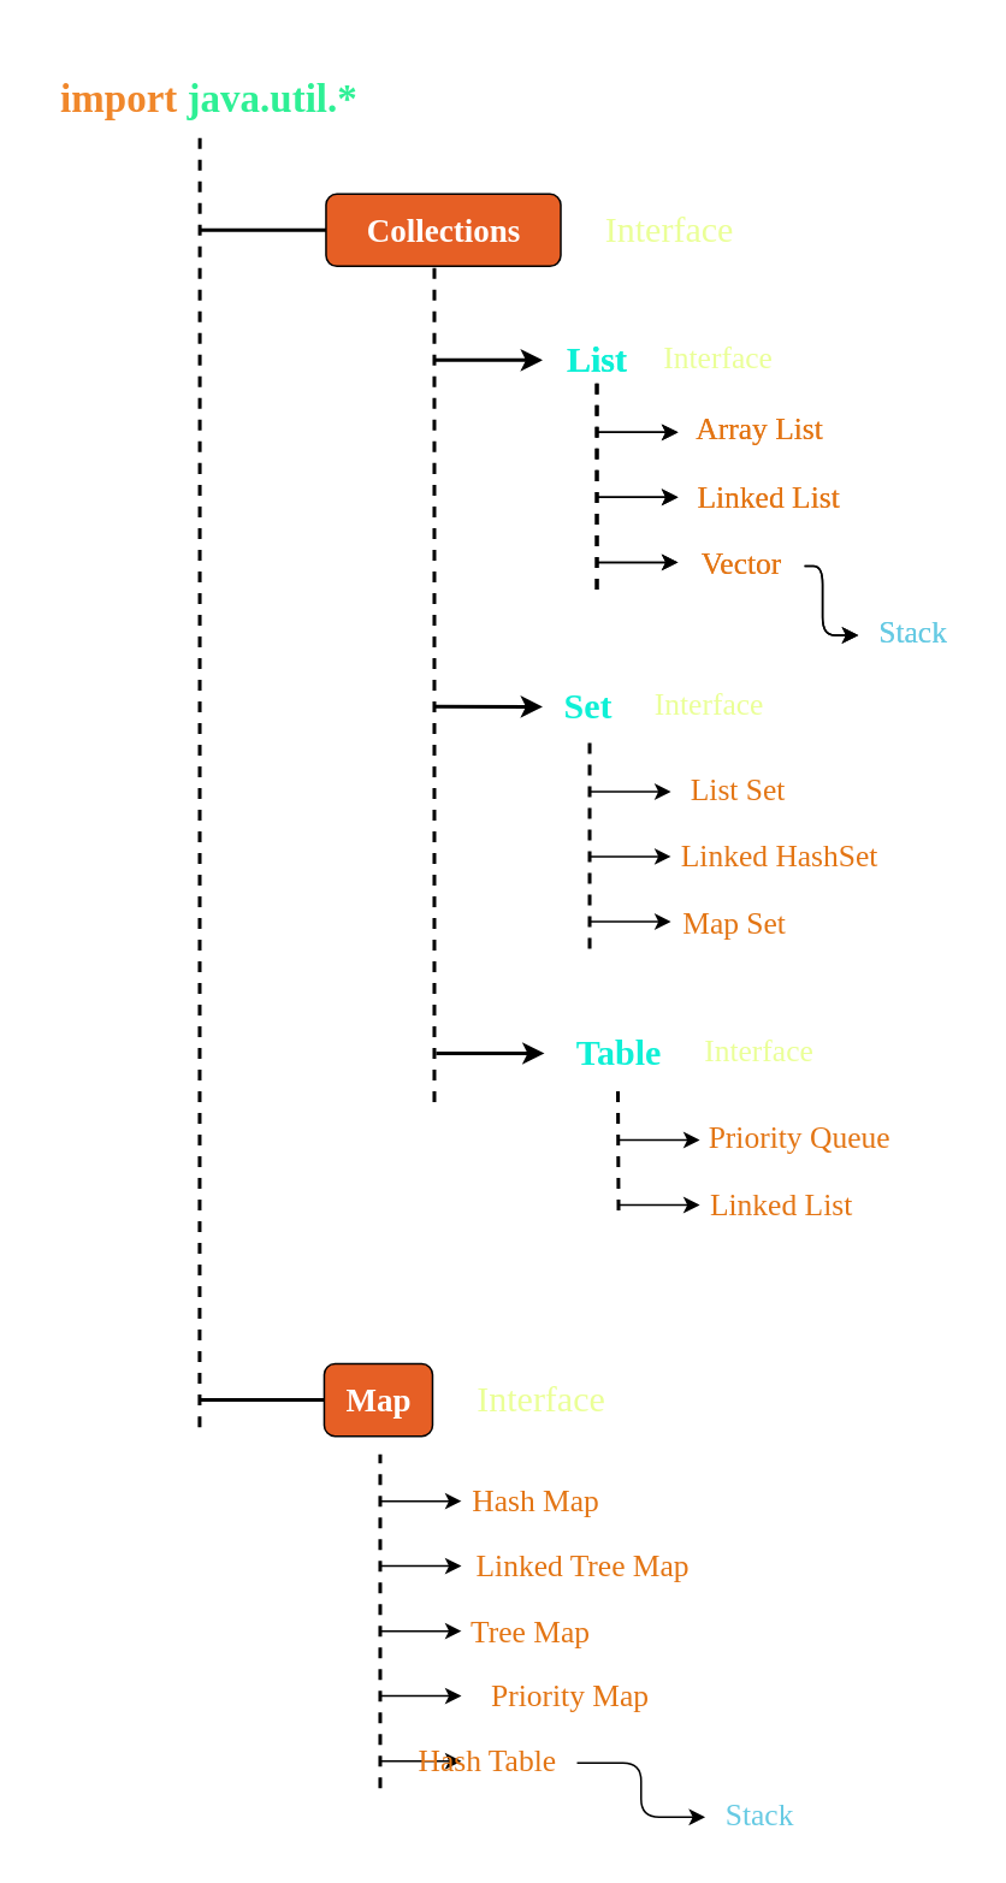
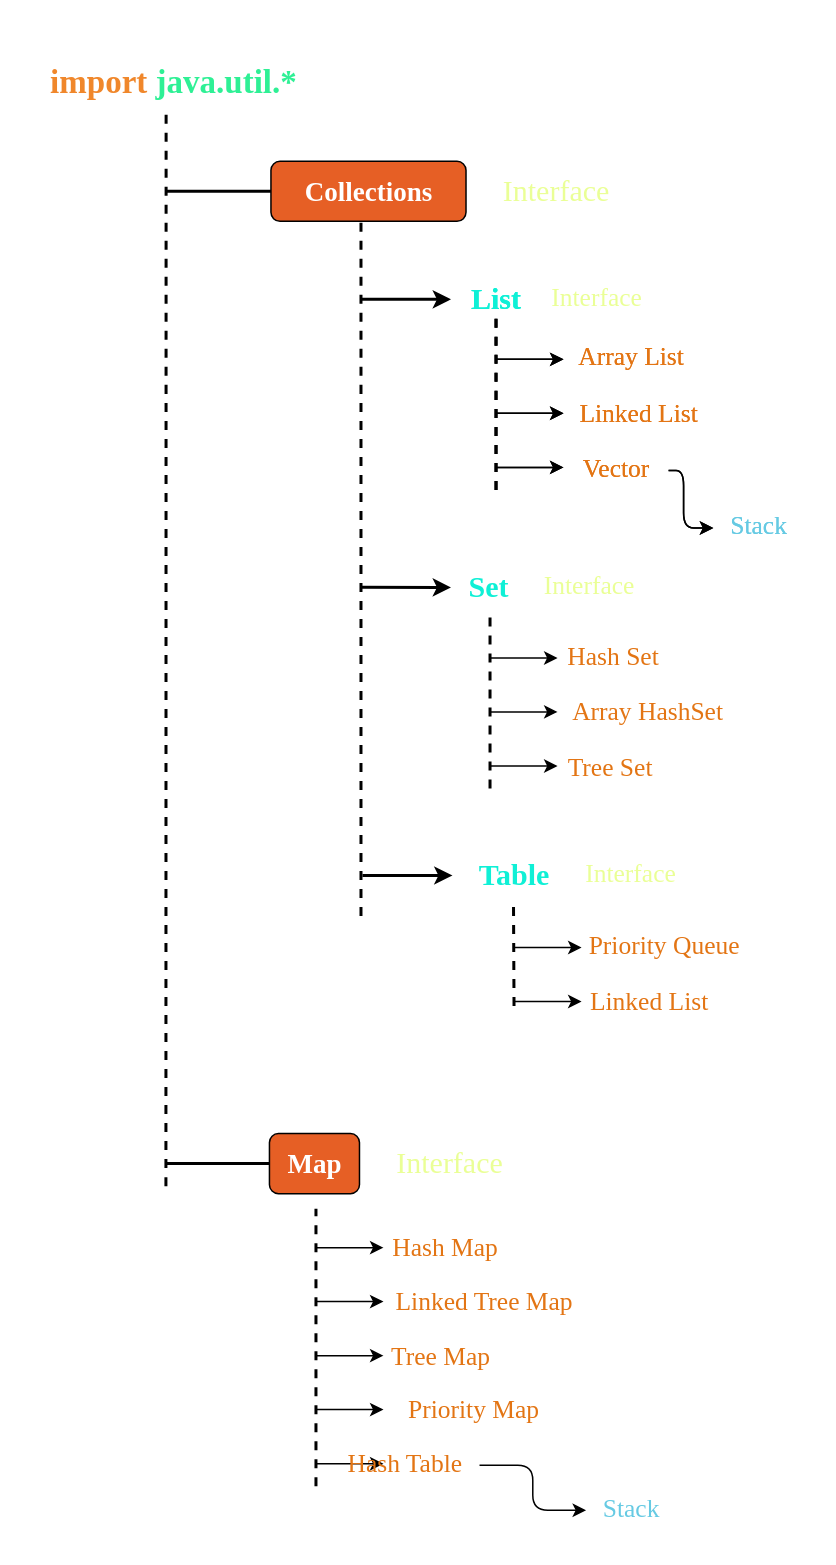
- <mxCell id="32" value="&lt;font color=&quot;#e37514&quot;&gt;List Set&lt;/font&gt;" style="text;html=1;align=center;verticalAlign=middle;resizable=0;points=[];autosize=1;strokeColor=none;fillColor=none;fontSize=17;fontFamily=Times New Roman;fontColor=#FFFFFF;movable=0;rotatable=0;deletable=0;editable=0;connectable=0;" vertex="1" parent="1"><mxGeometry x="368" y="423" width="80" height="30" as="geometry" /></mxCell>
+ <mxCell id="32" value="&lt;font color=&quot;#e37514&quot;&gt;Hash Set&lt;/font&gt;" style="text;html=1;align=center;verticalAlign=middle;resizable=0;points=[];autosize=1;strokeColor=none;fillColor=none;fontSize=17;fontFamily=Times New Roman;fontColor=#FFFFFF;movable=0;rotatable=0;deletable=0;editable=0;connectable=0;" vertex="1" parent="1"><mxGeometry x="368" y="423" width="80" height="30" as="geometry" /></mxCell>
- <mxCell id="33" value="&lt;font color=&quot;#e37514&quot;&gt;Linked HashSet&lt;/font&gt;" style="text;html=1;align=center;verticalAlign=middle;resizable=0;points=[];autosize=1;strokeColor=none;fillColor=none;fontSize=17;fontFamily=Times New Roman;fontColor=#FFFFFF;movable=0;rotatable=0;deletable=0;editable=0;connectable=0;" vertex="1" parent="1"><mxGeometry x="366" y="460" width="130" height="30" as="geometry" /></mxCell>
+ <mxCell id="33" value="&lt;font color=&quot;#e37514&quot;&gt;Array HashSet&lt;/font&gt;" style="text;html=1;align=center;verticalAlign=middle;resizable=0;points=[];autosize=1;strokeColor=none;fillColor=none;fontSize=17;fontFamily=Times New Roman;fontColor=#FFFFFF;movable=0;rotatable=0;deletable=0;editable=0;connectable=0;" vertex="1" parent="1"><mxGeometry x="366" y="460" width="130" height="30" as="geometry" /></mxCell>
- <mxCell id="34" value="&lt;font color=&quot;#e37514&quot;&gt;Map Set&lt;/font&gt;" style="text;html=1;align=center;verticalAlign=middle;resizable=0;points=[];autosize=1;strokeColor=none;fillColor=none;fontSize=17;fontFamily=Times New Roman;fontColor=#FFFFFF;movable=0;rotatable=0;deletable=0;editable=0;connectable=0;" vertex="1" parent="1"><mxGeometry x="366" y="497" width="80" height="30" as="geometry" /></mxCell>
+ <mxCell id="34" value="&lt;font color=&quot;#e37514&quot;&gt;Tree Set&lt;/font&gt;" style="text;html=1;align=center;verticalAlign=middle;resizable=0;points=[];autosize=1;strokeColor=none;fillColor=none;fontSize=17;fontFamily=Times New Roman;fontColor=#FFFFFF;movable=0;rotatable=0;deletable=0;editable=0;connectable=0;" vertex="1" parent="1"><mxGeometry x="366" y="497" width="80" height="30" as="geometry" /></mxCell>
